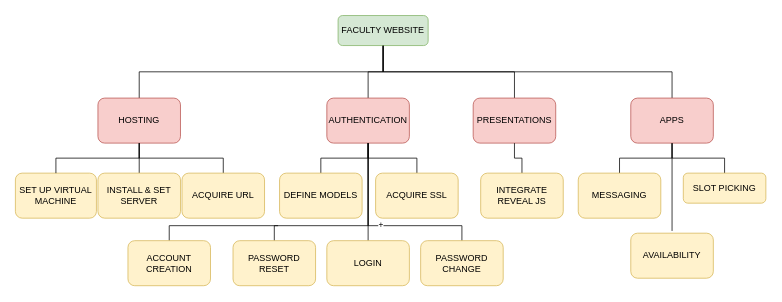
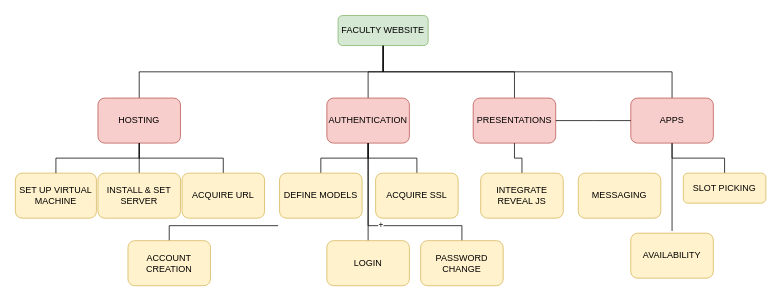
- <mxCell id="22" value="" style="edgeStyle=elbowEdgeStyle;elbow=vertical;startArrow=none;endArrow=none;rounded=0;" edge="1" parent="1" source="9" target="23"><mxGeometry relative="1" as="geometry"><mxPoint x="539" y="80" as="sourcePoint" /></mxGeometry></mxCell>
+ <mxCell id="22" value="" style="edgeStyle=elbowEdgeStyle;elbow=vertical;startArrow=none;endArrow=none;rounded=0;" edge="1" parent="1" source="9" target="6"><mxGeometry relative="1" as="geometry"><mxPoint x="539" y="80" as="sourcePoint" /></mxGeometry></mxCell>
- <mxCell id="28" style="edgeStyle=orthogonalEdgeStyle;rounded=0;orthogonalLoop=1;jettySize=auto;html=1;exitX=0.5;exitY=0;exitDx=0;exitDy=0;entryX=0.5;entryY=1;entryDx=0;entryDy=0;endArrow=none;endFill=0;" edge="1" parent="1" source="29" target="5"><mxGeometry relative="1" as="geometry"><Array as="points"><mxPoint x="365" y="300" /><mxPoint x="490" y="300" /></Array></mxGeometry></mxCell>
- <mxCell id="29" value="PASSWORD RESET" style="whiteSpace=wrap;html=1;align=center;verticalAlign=middle;treeFolding=1;treeMoving=1;newEdgeStyle={&quot;edgeStyle&quot;:&quot;elbowEdgeStyle&quot;,&quot;startArrow&quot;:&quot;none&quot;,&quot;endArrow&quot;:&quot;none&quot;};fillColor=#fff2cc;strokeColor=#d6b656;rounded=1;" vertex="1" parent="1"><mxGeometry x="310" y="320" width="110" height="60" as="geometry" /></mxCell>
